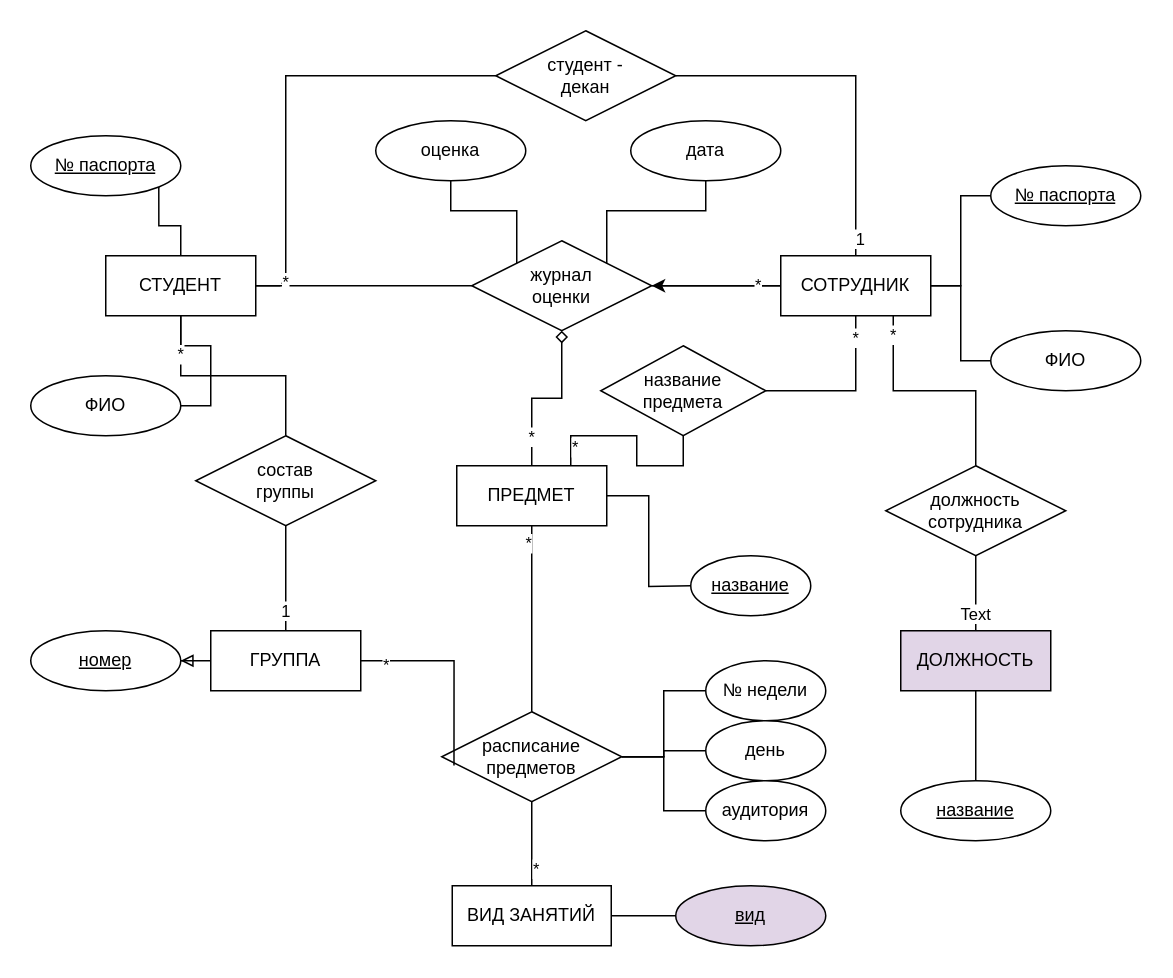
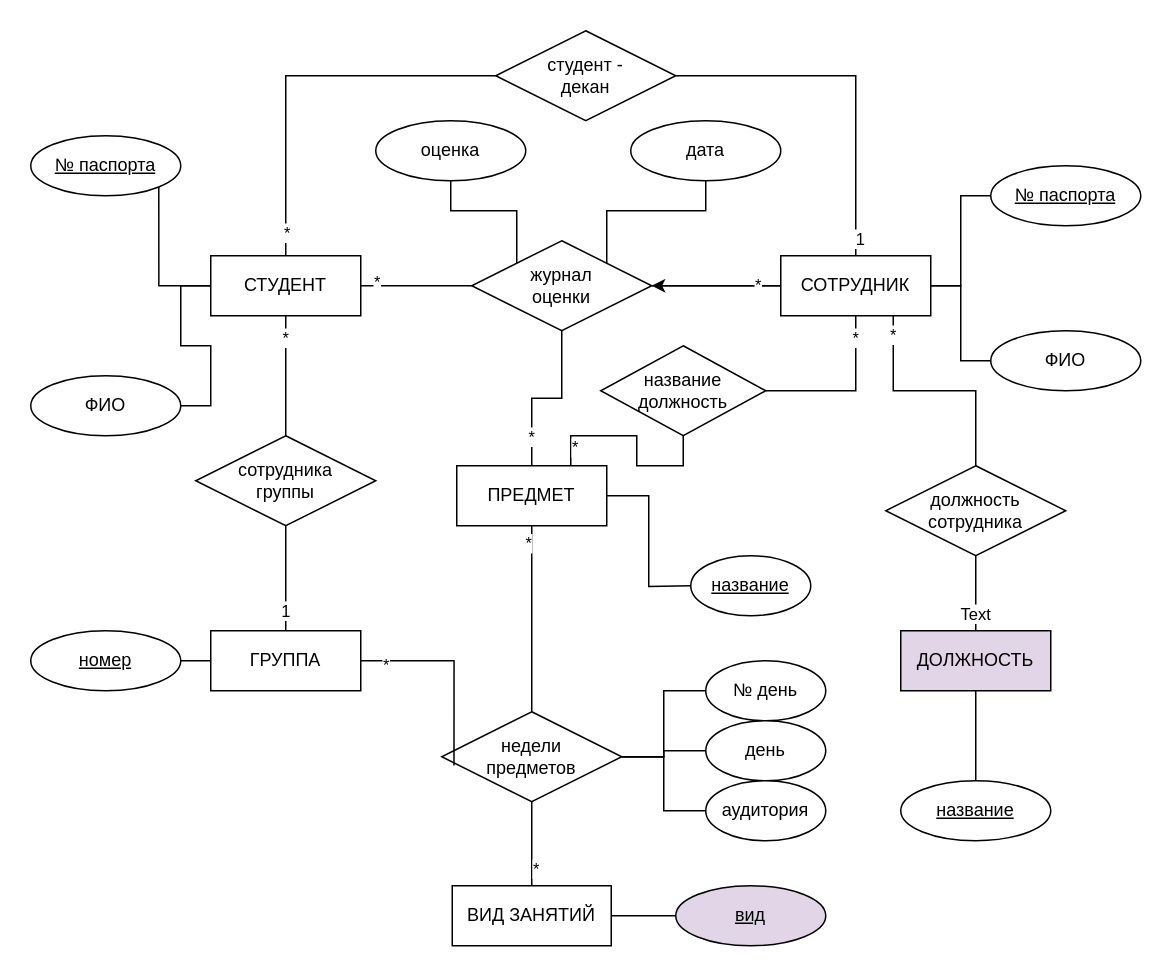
- <mxCell id="4" value="СТУДЕНТ" style="whiteSpace=wrap;html=1;align=center;" vertex="1" parent="1"><mxGeometry x="70" y="170" width="100" height="40" as="geometry" /></mxCell>
+ <mxCell id="4" value="СТУДЕНТ" style="whiteSpace=wrap;html=1;align=center;" vertex="1" parent="1"><mxGeometry x="140" y="170" width="100" height="40" as="geometry" /></mxCell>
- <mxCell id="33" style="edgeStyle=orthogonalEdgeStyle;rounded=0;orthogonalLoop=1;jettySize=auto;html=1;entryX=0.5;entryY=1;entryDx=0;entryDy=0;endArrow=diamond;endFill=0;" edge="1" parent="1" source="37" target="28"><mxGeometry relative="1" as="geometry" /></mxCell>
+ <mxCell id="33" style="edgeStyle=orthogonalEdgeStyle;rounded=0;orthogonalLoop=1;jettySize=auto;html=1;entryX=0.5;entryY=1;entryDx=0;entryDy=0;endArrow=none;endFill=0;" edge="1" parent="1" source="37" target="28"><mxGeometry relative="1" as="geometry" /></mxCell>
- <mxCell id="55" value="&lt;div&gt;название&lt;/div&gt;&lt;div&gt;предмета&lt;br&gt;&lt;/div&gt;" style="shape=rhombus;perimeter=rhombusPerimeter;whiteSpace=wrap;html=1;align=center;" vertex="1" parent="1"><mxGeometry x="400" y="230" width="110" height="60" as="geometry" /></mxCell>
+ <mxCell id="55" value="&lt;div&gt;название&lt;/div&gt;&lt;div&gt;должность&lt;br&gt;&lt;/div&gt;" style="shape=rhombus;perimeter=rhombusPerimeter;whiteSpace=wrap;html=1;align=center;" vertex="1" parent="1"><mxGeometry x="400" y="230" width="110" height="60" as="geometry" /></mxCell>
- <mxCell id="9" value="&lt;div&gt;состав&lt;/div&gt;&lt;div&gt;группы&lt;br&gt;&lt;/div&gt;" style="shape=rhombus;perimeter=rhombusPerimeter;whiteSpace=wrap;html=1;align=center;" vertex="1" parent="1"><mxGeometry x="130" y="290" width="120" height="60" as="geometry" /></mxCell>
+ <mxCell id="9" value="&lt;div&gt;сотрудника&lt;/div&gt;&lt;div&gt;группы&lt;br&gt;&lt;/div&gt;" style="shape=rhombus;perimeter=rhombusPerimeter;whiteSpace=wrap;html=1;align=center;" vertex="1" parent="1"><mxGeometry x="130" y="290" width="120" height="60" as="geometry" /></mxCell>
- <mxCell id="10" style="edgeStyle=orthogonalEdgeStyle;rounded=0;orthogonalLoop=1;jettySize=auto;html=1;entryX=1;entryY=0.5;entryDx=0;entryDy=0;endArrow=block;endFill=0;" edge="1" parent="1" source="13" target="14"><mxGeometry relative="1" as="geometry" /></mxCell>
+ <mxCell id="10" style="edgeStyle=orthogonalEdgeStyle;rounded=0;orthogonalLoop=1;jettySize=auto;html=1;entryX=1;entryY=0.5;entryDx=0;entryDy=0;endArrow=none;endFill=0;" edge="1" parent="1" source="13" target="14"><mxGeometry relative="1" as="geometry" /></mxCell>
- <mxCell id="48" value="№ недели" style="ellipse;whiteSpace=wrap;html=1;align=center;" vertex="1" parent="1"><mxGeometry x="470" y="440" width="80" height="40" as="geometry" /></mxCell>
+ <mxCell id="48" value="№ день" style="ellipse;whiteSpace=wrap;html=1;align=center;" vertex="1" parent="1"><mxGeometry x="470" y="440" width="80" height="40" as="geometry" /></mxCell>
- <mxCell id="41" value="&lt;div&gt;расписание &lt;br&gt;&lt;/div&gt;&lt;div&gt;предметов&lt;br&gt;&lt;/div&gt;" style="shape=rhombus;perimeter=rhombusPerimeter;whiteSpace=wrap;html=1;align=center;" vertex="1" parent="1"><mxGeometry x="294" y="474" width="120" height="60" as="geometry" /></mxCell>
+ <mxCell id="41" value="&lt;div&gt;недели &lt;br&gt;&lt;/div&gt;&lt;div&gt;предметов&lt;br&gt;&lt;/div&gt;" style="shape=rhombus;perimeter=rhombusPerimeter;whiteSpace=wrap;html=1;align=center;" vertex="1" parent="1"><mxGeometry x="294" y="474" width="120" height="60" as="geometry" /></mxCell>
